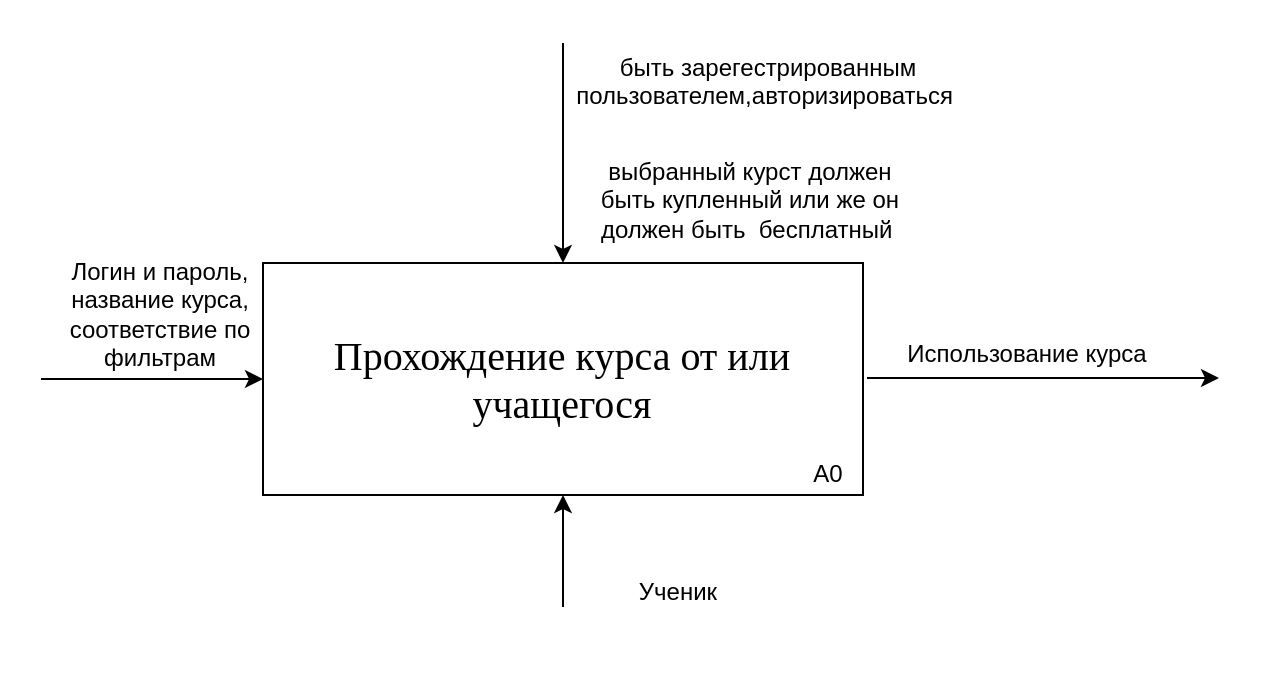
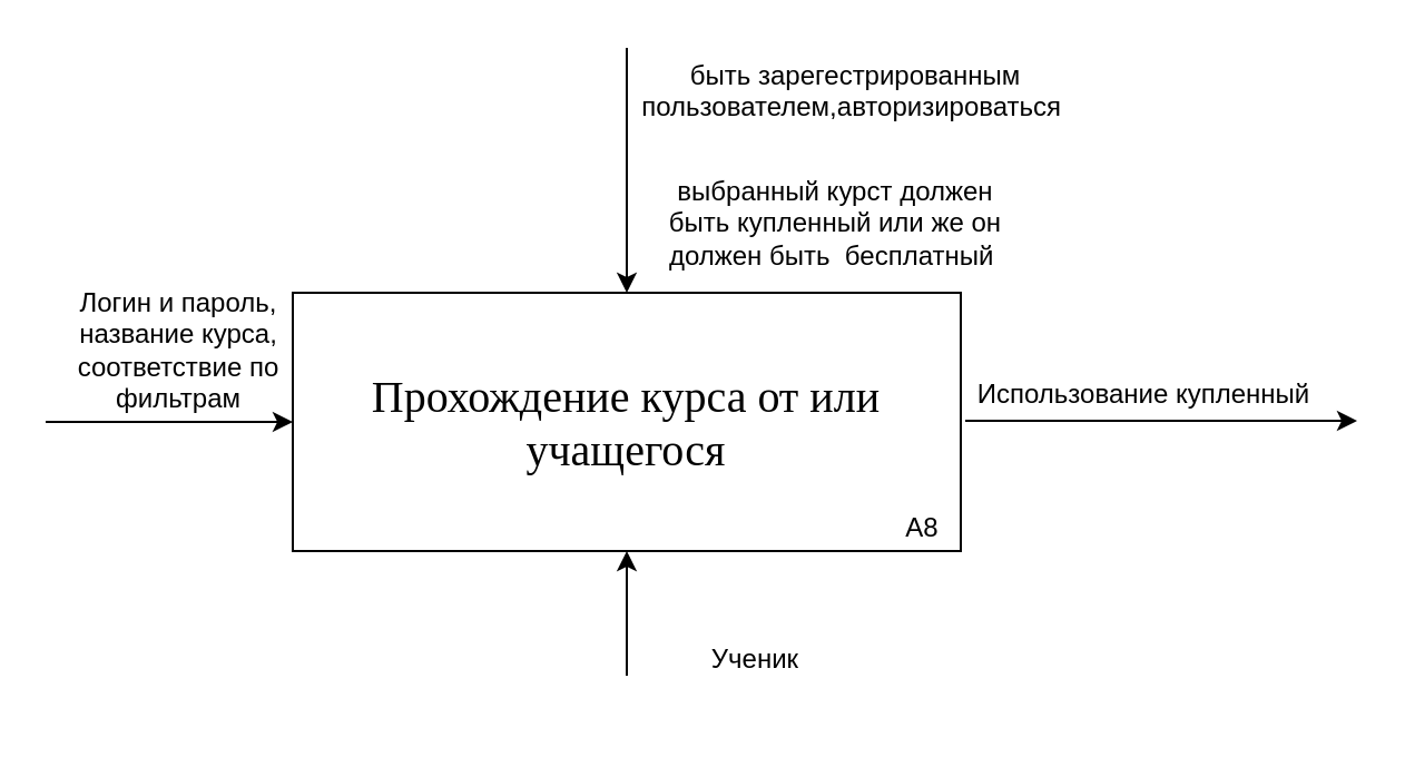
- <mxCell id="10" value="Использование курса" style="text;html=1;strokeColor=none;fillColor=none;align=center;verticalAlign=middle;whiteSpace=wrap;rounded=0;" parent="1" vertex="1"><mxGeometry x="425" y="162" width="177" height="30" as="geometry" /></mxCell>
+ <mxCell id="10" value="Использование купленный" style="text;html=1;strokeColor=none;fillColor=none;align=center;verticalAlign=middle;whiteSpace=wrap;rounded=0;" parent="1" vertex="1"><mxGeometry x="425" y="162" width="177" height="30" as="geometry" /></mxCell>
- <mxCell id="3" value="А0" style="text;html=1;strokeColor=none;fillColor=none;align=center;verticalAlign=middle;whiteSpace=wrap;rounded=0;" parent="1" vertex="1"><mxGeometry x="384" y="222" width="60" height="30" as="geometry" /></mxCell>
+ <mxCell id="3" value="А8" style="text;html=1;strokeColor=none;fillColor=none;align=center;verticalAlign=middle;whiteSpace=wrap;rounded=0;" parent="1" vertex="1"><mxGeometry x="384" y="222" width="60" height="30" as="geometry" /></mxCell>
